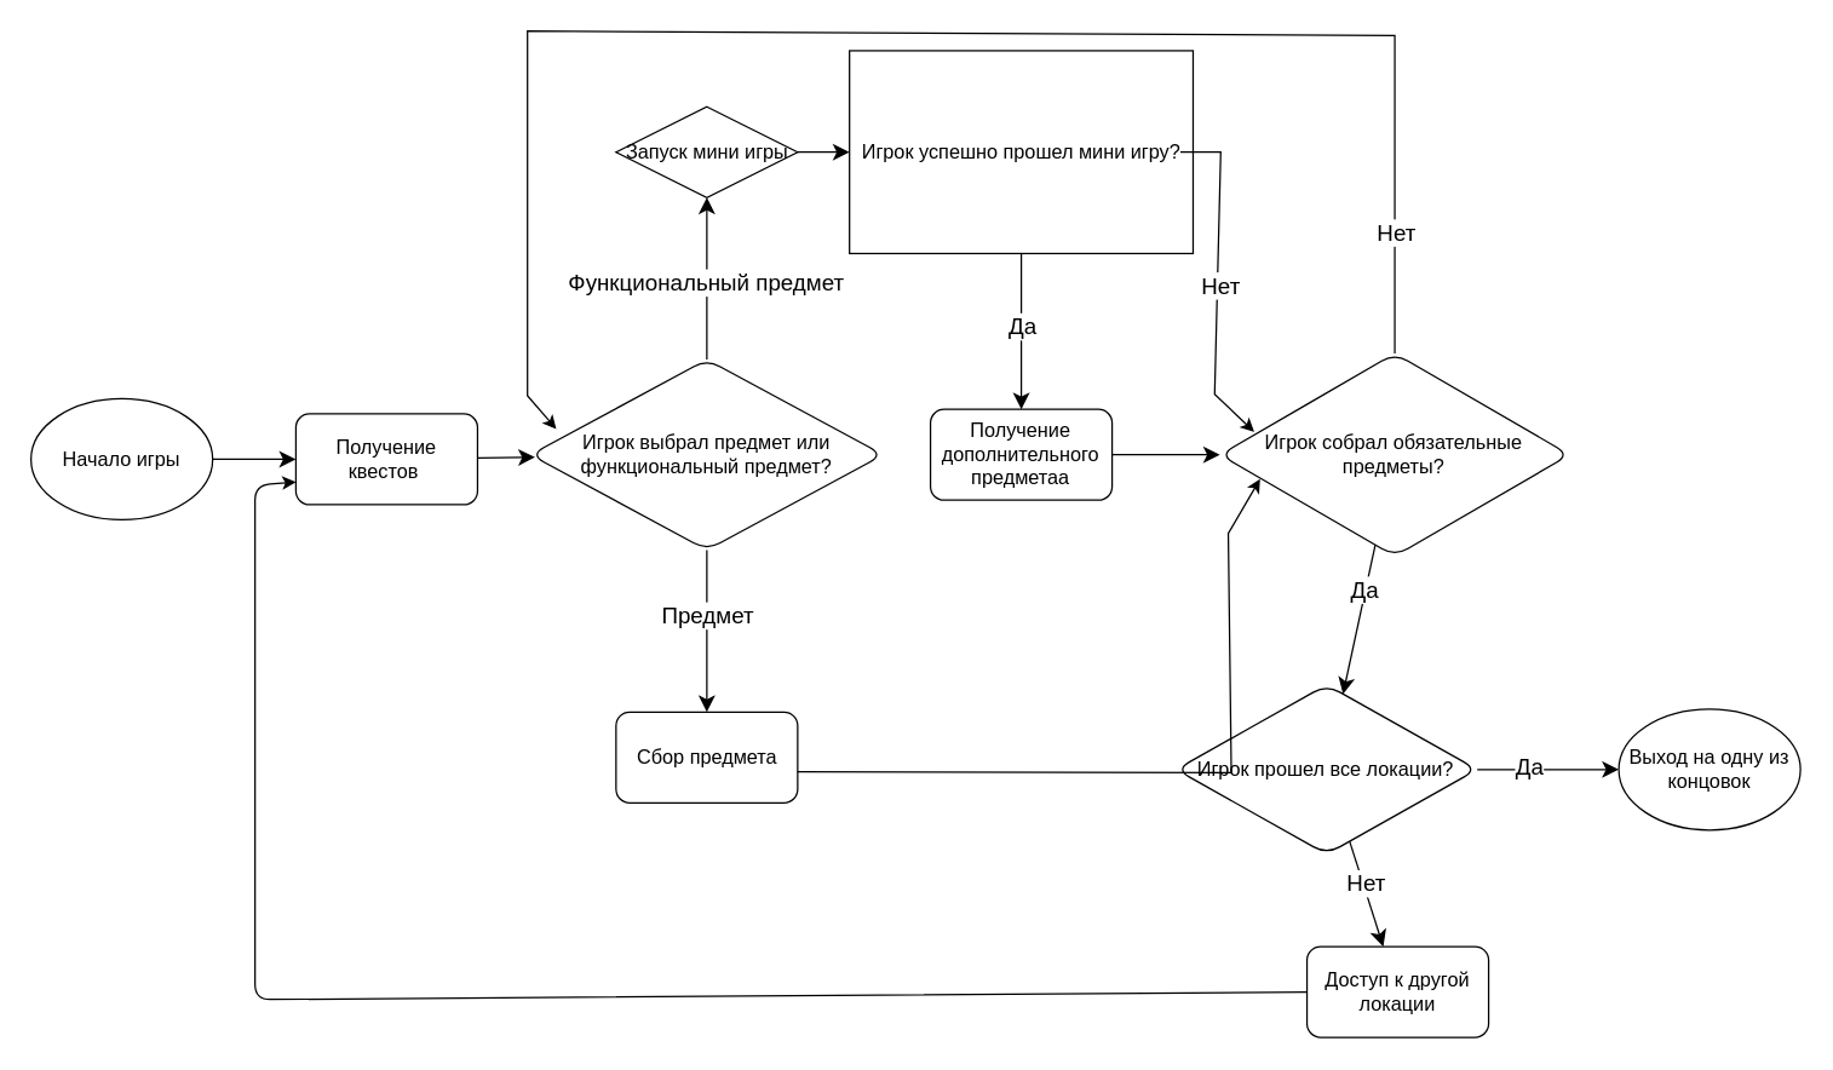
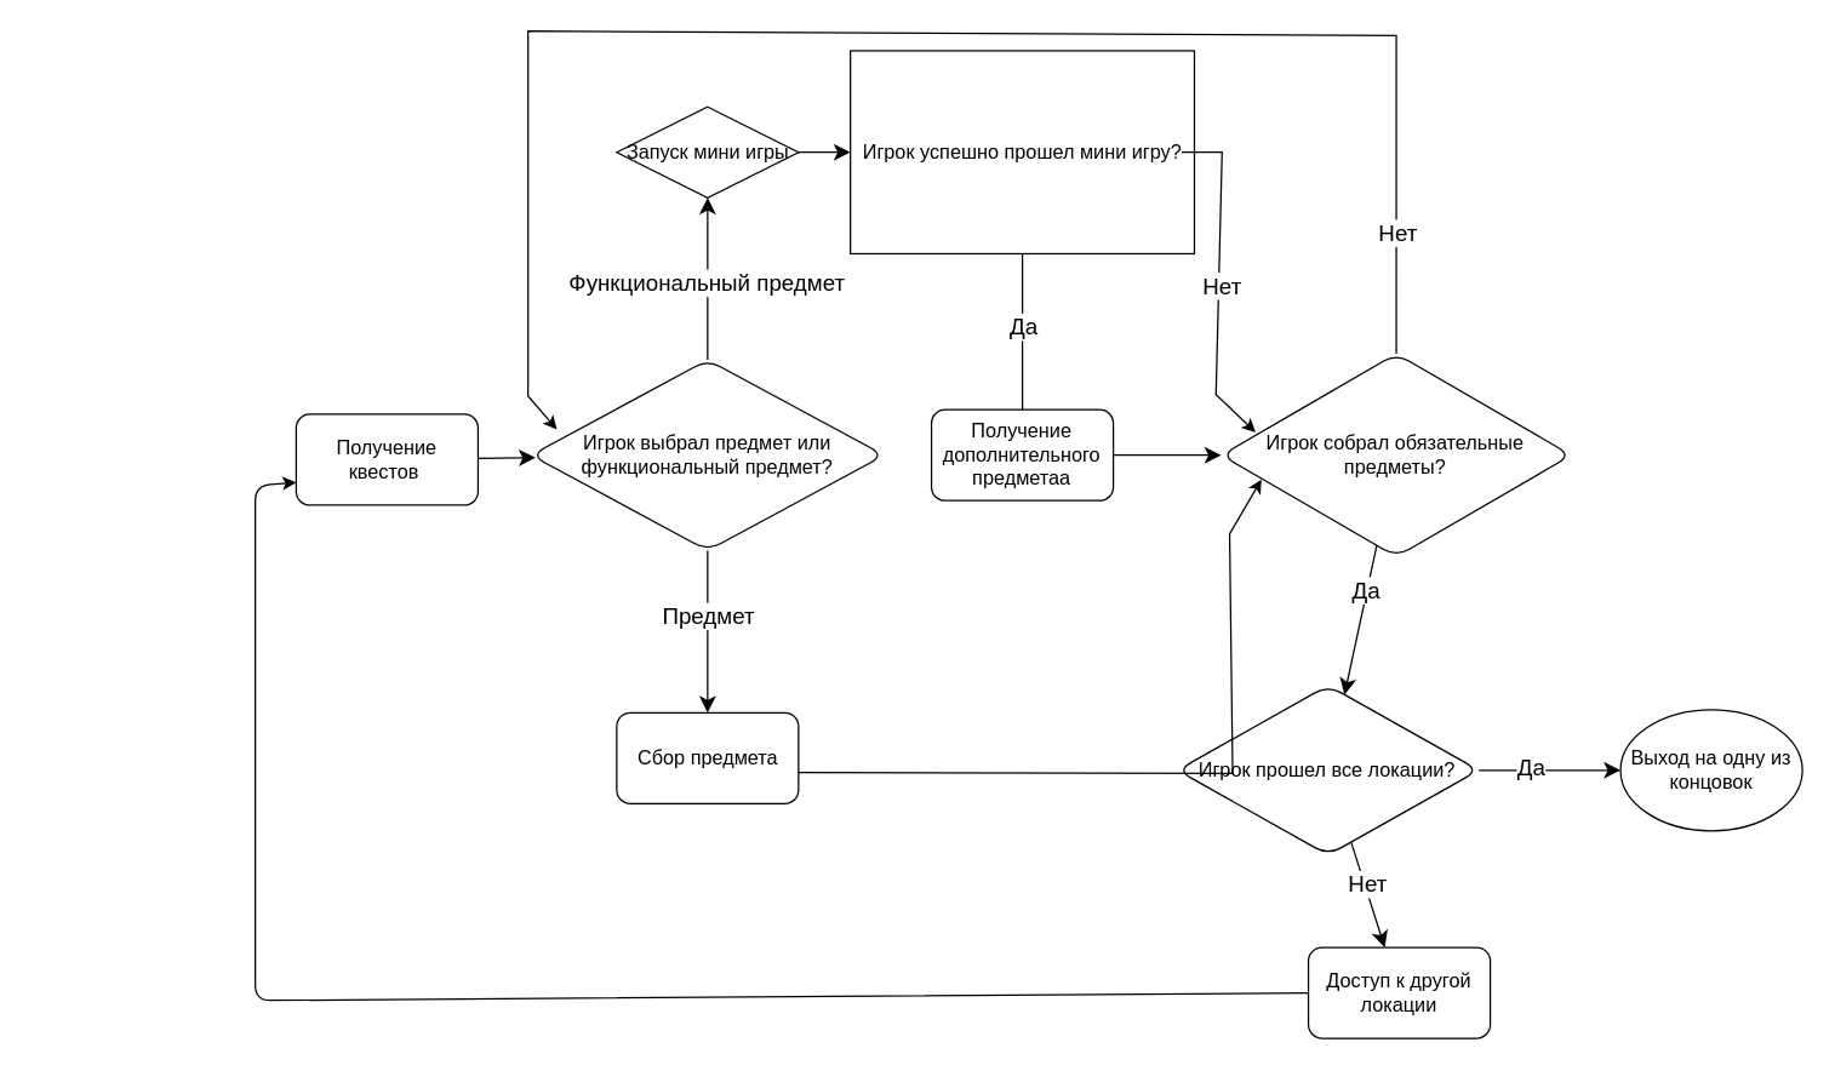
- <mxCell id="14" value="" style="edgeStyle=none;curved=1;rounded=1;orthogonalLoop=1;jettySize=auto;html=1;fontSize=12;startSize=8;endSize=8;labelBackgroundColor=none;fontColor=default;" parent="1" source="16" target="18" edge="1"><mxGeometry relative="1" as="geometry" /></mxCell>
+ <mxCell id="14" value="" style="edgeStyle=none;curved=1;rounded=1;orthogonalLoop=1;jettySize=auto;html=1;fontSize=12;startSize=8;endSize=8;labelBackgroundColor=none;fontColor=default;endArrow=none;" parent="1" source="16" target="18" edge="1"><mxGeometry relative="1" as="geometry" /></mxCell>
- <mxCell id="2" value="&lt;font style=&quot;font-size: 13px;&quot;&gt;Начало игры&lt;/font&gt;" style="ellipse;whiteSpace=wrap;html=1;rounded=1;labelBackgroundColor=none;" parent="1" vertex="1"><mxGeometry x="20" y="263" width="120" height="80" as="geometry" /></mxCell>
- <mxCell id="3" value="" style="edgeStyle=none;curved=1;rounded=1;orthogonalLoop=1;jettySize=auto;html=1;fontSize=12;startSize=8;endSize=8;labelBackgroundColor=none;fontColor=default;exitX=1;exitY=0.5;exitDx=0;exitDy=0;" parent="1" source="2" target="5" edge="1"><mxGeometry relative="1" as="geometry"><mxPoint x="153" y="301.152" as="sourcePoint" /></mxGeometry></mxCell>
